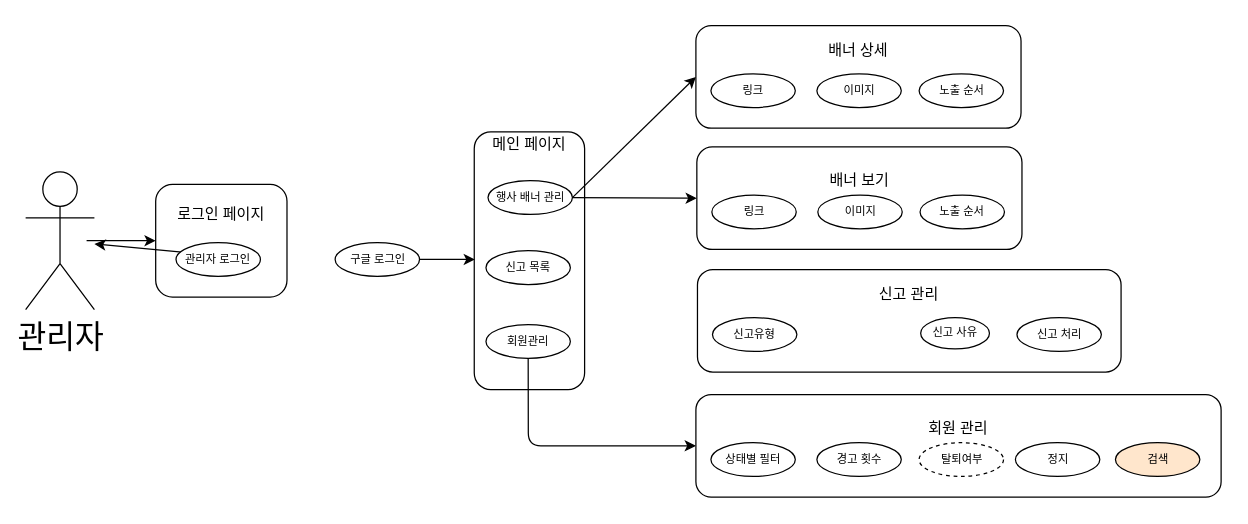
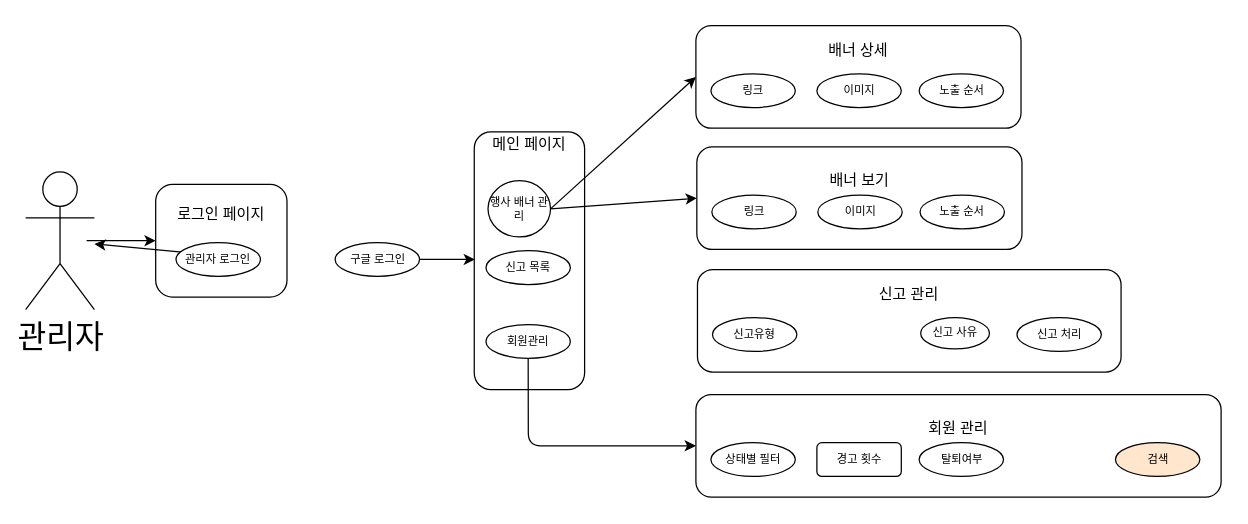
- <mxCell id="7" value="행사 배너 관리" style="ellipse;whiteSpace=wrap;html=1;fontSize=9;" vertex="1" parent="1"><mxGeometry x="389.75" y="144" width="67.5" height="27" as="geometry" /></mxCell>
+ <mxCell id="7" value="행사 배너 관리" style="ellipse;whiteSpace=wrap;html=1;fontSize=9;" vertex="1" parent="1"><mxGeometry x="389.75" y="144" width="50" height="45" as="geometry" /></mxCell>
- <mxCell id="30" value="경고 횟수" style="ellipse;whiteSpace=wrap;html=1;fontSize=9;" vertex="1" parent="1"><mxGeometry x="652.75" y="353.5" width="67.5" height="27" as="geometry" /></mxCell>
+ <mxCell id="30" value="경고 횟수" style="whiteSpace=wrap;html=1;fontSize=9;rounded=1;" vertex="1" parent="1"><mxGeometry x="652.75" y="353.5" width="67.5" height="27" as="geometry" /></mxCell>
- <mxCell id="31" value="탈퇴여부" style="ellipse;whiteSpace=wrap;html=1;fontSize=9;dashed=1;" vertex="1" parent="1"><mxGeometry x="734.5" y="353.5" width="67.5" height="27" as="geometry" /></mxCell>
+ <mxCell id="31" value="탈퇴여부" style="ellipse;whiteSpace=wrap;html=1;fontSize=9;" vertex="1" parent="1"><mxGeometry x="734.5" y="353.5" width="67.5" height="27" as="geometry" /></mxCell>
- <mxCell id="32" value="정지" style="ellipse;whiteSpace=wrap;html=1;fontSize=9;" vertex="1" parent="1"><mxGeometry x="811.5" y="353.5" width="67.5" height="27" as="geometry" /></mxCell>
